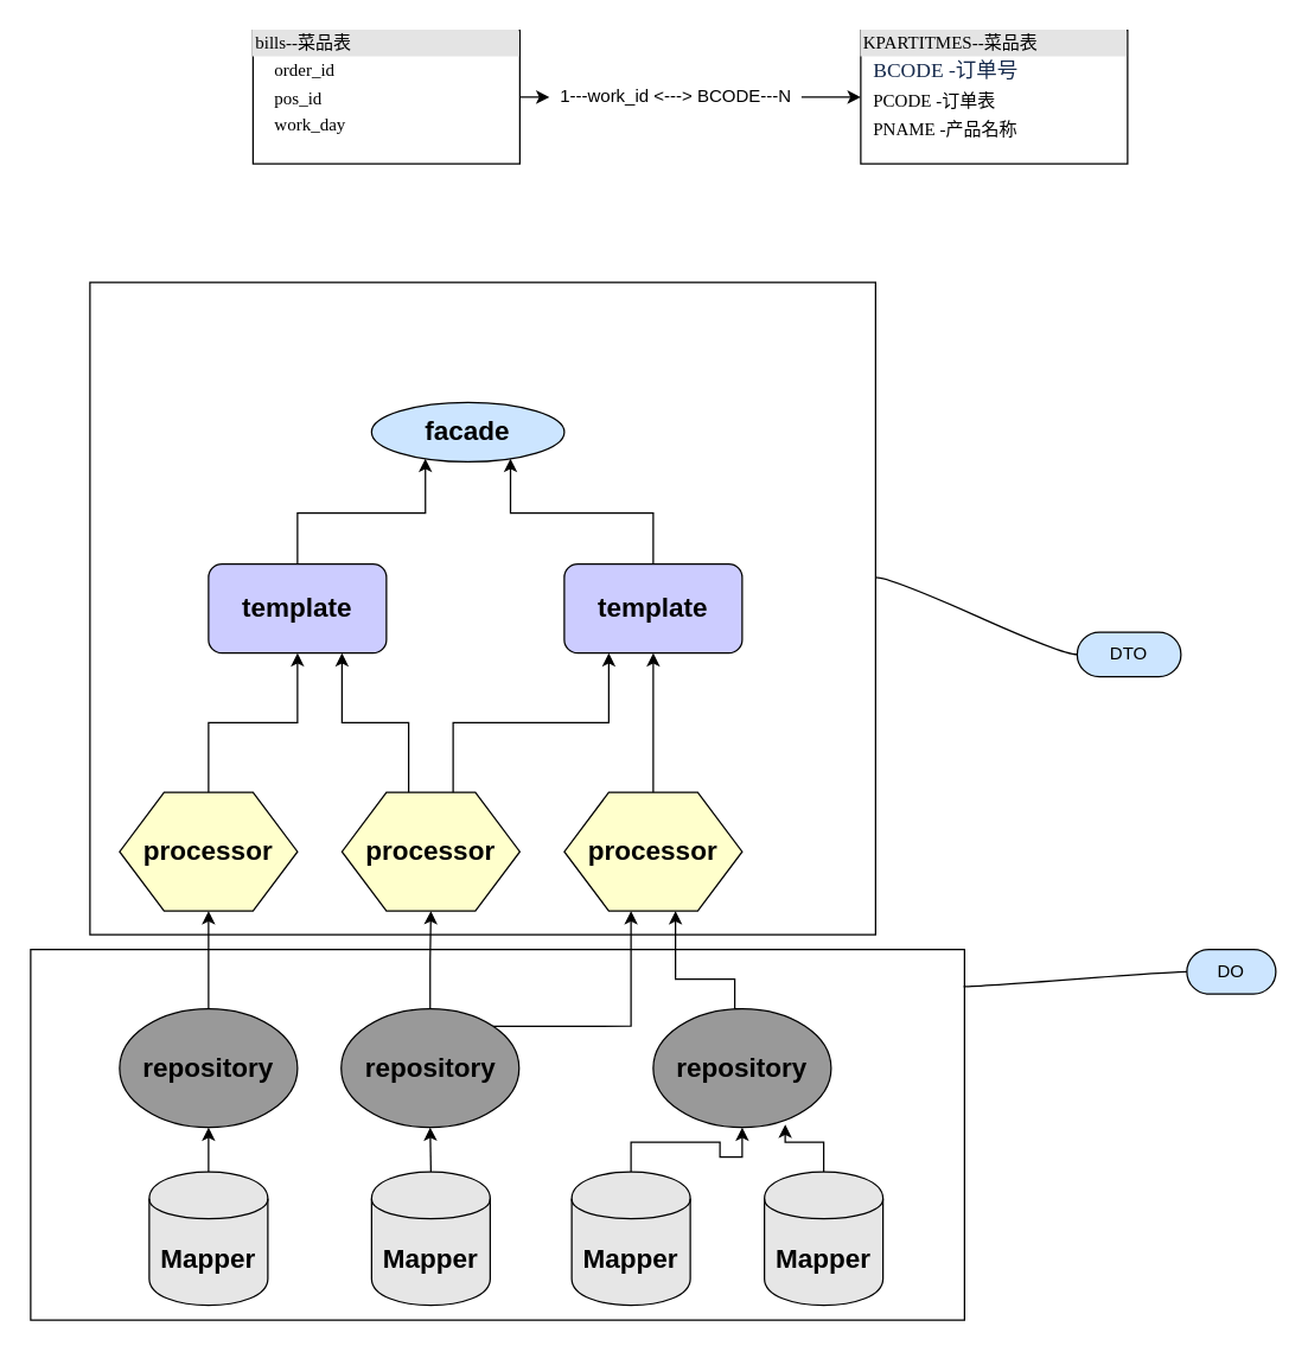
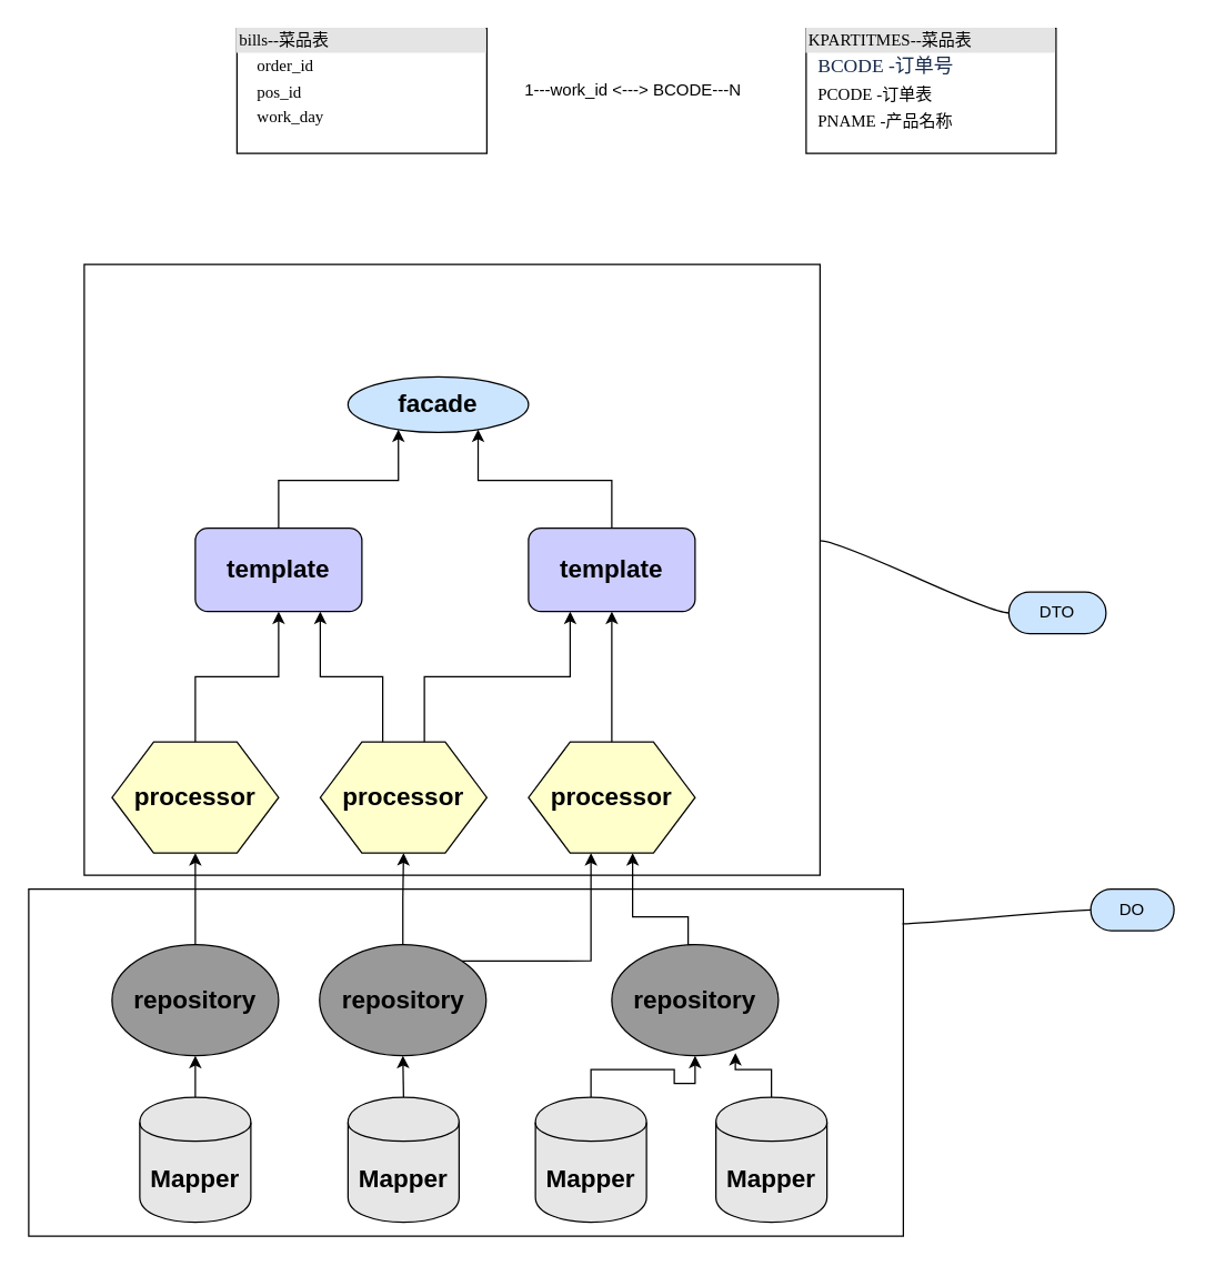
- <mxCell id="8" style="edgeStyle=orthogonalEdgeStyle;rounded=0;orthogonalLoop=1;jettySize=auto;html=1;exitX=1;exitY=0.5;exitDx=0;exitDy=0;entryX=0;entryY=0.5;entryDx=0;entryDy=0;" parent="1" source="5" target="7" edge="1"><mxGeometry relative="1" as="geometry"><mxPoint x="350" y="65" as="sourcePoint" /><mxPoint x="580" y="65" as="targetPoint" /></mxGeometry></mxCell>
- <mxCell id="4" style="edgeStyle=orthogonalEdgeStyle;rounded=0;orthogonalLoop=1;jettySize=auto;html=1;exitX=1;exitY=0.5;exitDx=0;exitDy=0;entryX=0;entryY=0.5;entryDx=0;entryDy=0;" parent="1" source="7" target="6" edge="1"><mxGeometry relative="1" as="geometry" /></mxCell>
- <mxCell id="29" value="DO" style="whiteSpace=wrap;html=1;rounded=1;arcSize=50;align=center;verticalAlign=middle;container=1;recursiveResize=0;strokeWidth=1;autosize=1;spacing=4;treeFolding=1;treeMoving=1;fillColor=#CCE5FF;" parent="1" vertex="1"><mxGeometry x="800" y="640" width="60" height="30" as="geometry" /></mxCell>
+ <mxCell id="29" value="DO" style="whiteSpace=wrap;html=1;rounded=1;arcSize=50;align=center;verticalAlign=middle;container=1;recursiveResize=0;strokeWidth=1;autosize=1;spacing=4;treeFolding=1;treeMoving=1;fillColor=#CCE5FF;" parent="1" vertex="1"><mxGeometry x="785" y="640" width="60" height="30" as="geometry" /></mxCell>
